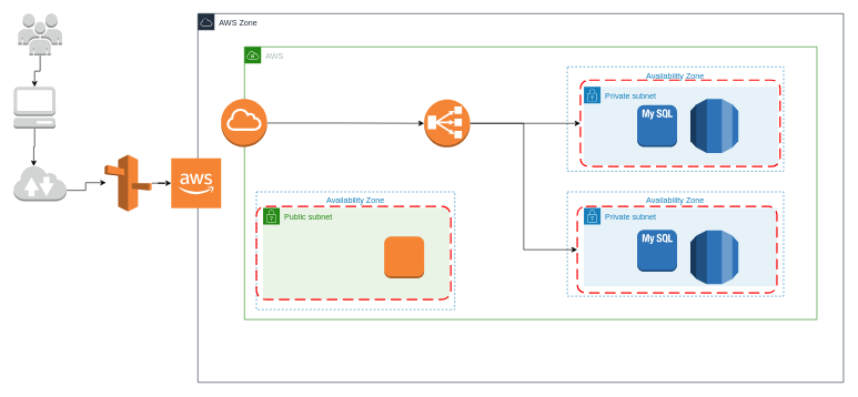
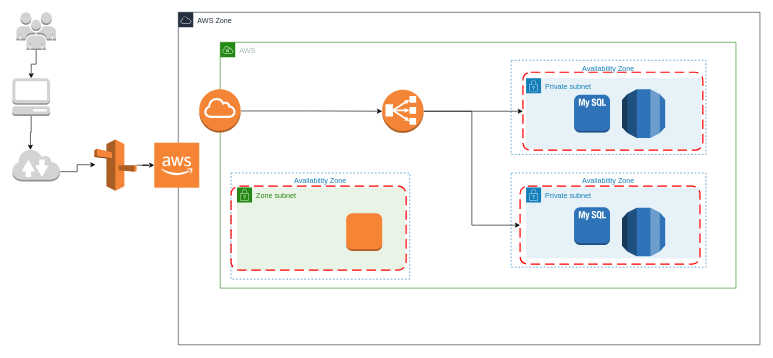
- <mxCell id="5" value="Public subnet" style="points=[[0,0],[0.25,0],[0.5,0],[0.75,0],[1,0],[1,0.25],[1,0.5],[1,0.75],[1,1],[0.75,1],[0.5,1],[0.25,1],[0,1],[0,0.75],[0,0.5],[0,0.25]];outlineConnect=0;gradientColor=none;html=1;whiteSpace=wrap;fontSize=12;fontStyle=0;shape=mxgraph.aws4.group;grIcon=mxgraph.aws4.group_security_group;grStroke=0;strokeColor=#248814;fillColor=#E9F3E6;verticalAlign=top;align=left;spacingLeft=30;fontColor=#248814;dashed=0;" vertex="1" parent="1"><mxGeometry x="394.75" y="312" width="280" height="138" as="geometry" /></mxCell>
+ <mxCell id="5" value="Zone subnet" style="points=[[0,0],[0.25,0],[0.5,0],[0.75,0],[1,0],[1,0.25],[1,0.5],[1,0.75],[1,1],[0.75,1],[0.5,1],[0.25,1],[0,1],[0,0.75],[0,0.5],[0,0.25]];outlineConnect=0;gradientColor=none;html=1;whiteSpace=wrap;fontSize=12;fontStyle=0;shape=mxgraph.aws4.group;grIcon=mxgraph.aws4.group_security_group;grStroke=0;strokeColor=#248814;fillColor=#E9F3E6;verticalAlign=top;align=left;spacingLeft=30;fontColor=#248814;dashed=0;" vertex="1" parent="1"><mxGeometry x="394.75" y="312" width="280" height="138" as="geometry" /></mxCell>
